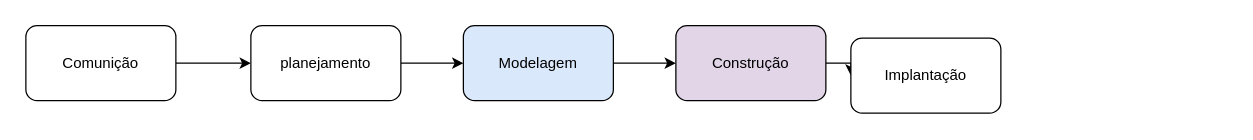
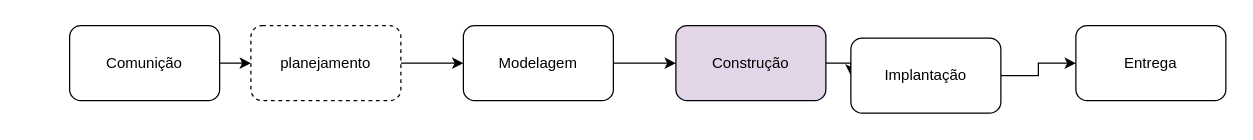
- <mxCell id="3" value="&lt;font style=&quot;vertical-align: inherit;&quot;&gt;&lt;font style=&quot;vertical-align: inherit;&quot;&gt;Comunição&lt;/font&gt;&lt;/font&gt;" style="rounded=1;whiteSpace=wrap;html=1;" vertex="1" parent="1"><mxGeometry x="20" y="20" width="120" height="60" as="geometry" /></mxCell>
+ <mxCell id="3" value="&lt;font style=&quot;vertical-align: inherit;&quot;&gt;&lt;font style=&quot;vertical-align: inherit;&quot;&gt;Comunição&lt;/font&gt;&lt;/font&gt;" style="rounded=1;whiteSpace=wrap;html=1;" vertex="1" parent="1"><mxGeometry x="55" y="20" width="120" height="60" as="geometry" /></mxCell>
- <mxCell id="5" value="&lt;font style=&quot;vertical-align: inherit;&quot;&gt;&lt;font style=&quot;vertical-align: inherit;&quot;&gt;planejamento&lt;/font&gt;&lt;/font&gt;" style="rounded=1;whiteSpace=wrap;html=1;" vertex="1" parent="1"><mxGeometry x="200" y="20" width="120" height="60" as="geometry" /></mxCell>
+ <mxCell id="5" value="&lt;font style=&quot;vertical-align: inherit;&quot;&gt;&lt;font style=&quot;vertical-align: inherit;&quot;&gt;planejamento&lt;/font&gt;&lt;/font&gt;" style="rounded=1;whiteSpace=wrap;html=1;dashed=1;" vertex="1" parent="1"><mxGeometry x="200" y="20" width="120" height="60" as="geometry" /></mxCell>
- <mxCell id="7" value="&lt;font style=&quot;vertical-align: inherit;&quot;&gt;&lt;font style=&quot;vertical-align: inherit;&quot;&gt;&lt;font style=&quot;vertical-align: inherit;&quot;&gt;&lt;font style=&quot;vertical-align: inherit;&quot;&gt;Modelagem&lt;/font&gt;&lt;/font&gt;&lt;/font&gt;&lt;/font&gt;" style="rounded=1;whiteSpace=wrap;html=1;fillColor=#dae8fc;" vertex="1" parent="1"><mxGeometry x="370" y="20" width="120" height="60" as="geometry" /></mxCell>
+ <mxCell id="7" value="&lt;font style=&quot;vertical-align: inherit;&quot;&gt;&lt;font style=&quot;vertical-align: inherit;&quot;&gt;&lt;font style=&quot;vertical-align: inherit;&quot;&gt;&lt;font style=&quot;vertical-align: inherit;&quot;&gt;Modelagem&lt;/font&gt;&lt;/font&gt;&lt;/font&gt;&lt;/font&gt;" style="rounded=1;whiteSpace=wrap;html=1;" vertex="1" parent="1"><mxGeometry x="370" y="20" width="120" height="60" as="geometry" /></mxCell>
+ <mxCell id="12" value="&lt;font style=&quot;vertical-align: inherit;&quot;&gt;&lt;font style=&quot;vertical-align: inherit;&quot;&gt;Entrega&lt;/font&gt;&lt;/font&gt;" style="rounded=1;whiteSpace=wrap;html=1;" vertex="1" parent="1"><mxGeometry x="860" y="20" width="120" height="60" as="geometry" /></mxCell>
+ <mxCell id="10" style="edgeStyle=orthogonalEdgeStyle;rounded=0;orthogonalLoop=1;jettySize=auto;html=1;exitX=1;exitY=0.5;exitDx=0;exitDy=0;" edge="1" parent="1" source="11" target="12"><mxGeometry relative="1" as="geometry" /></mxCell>
